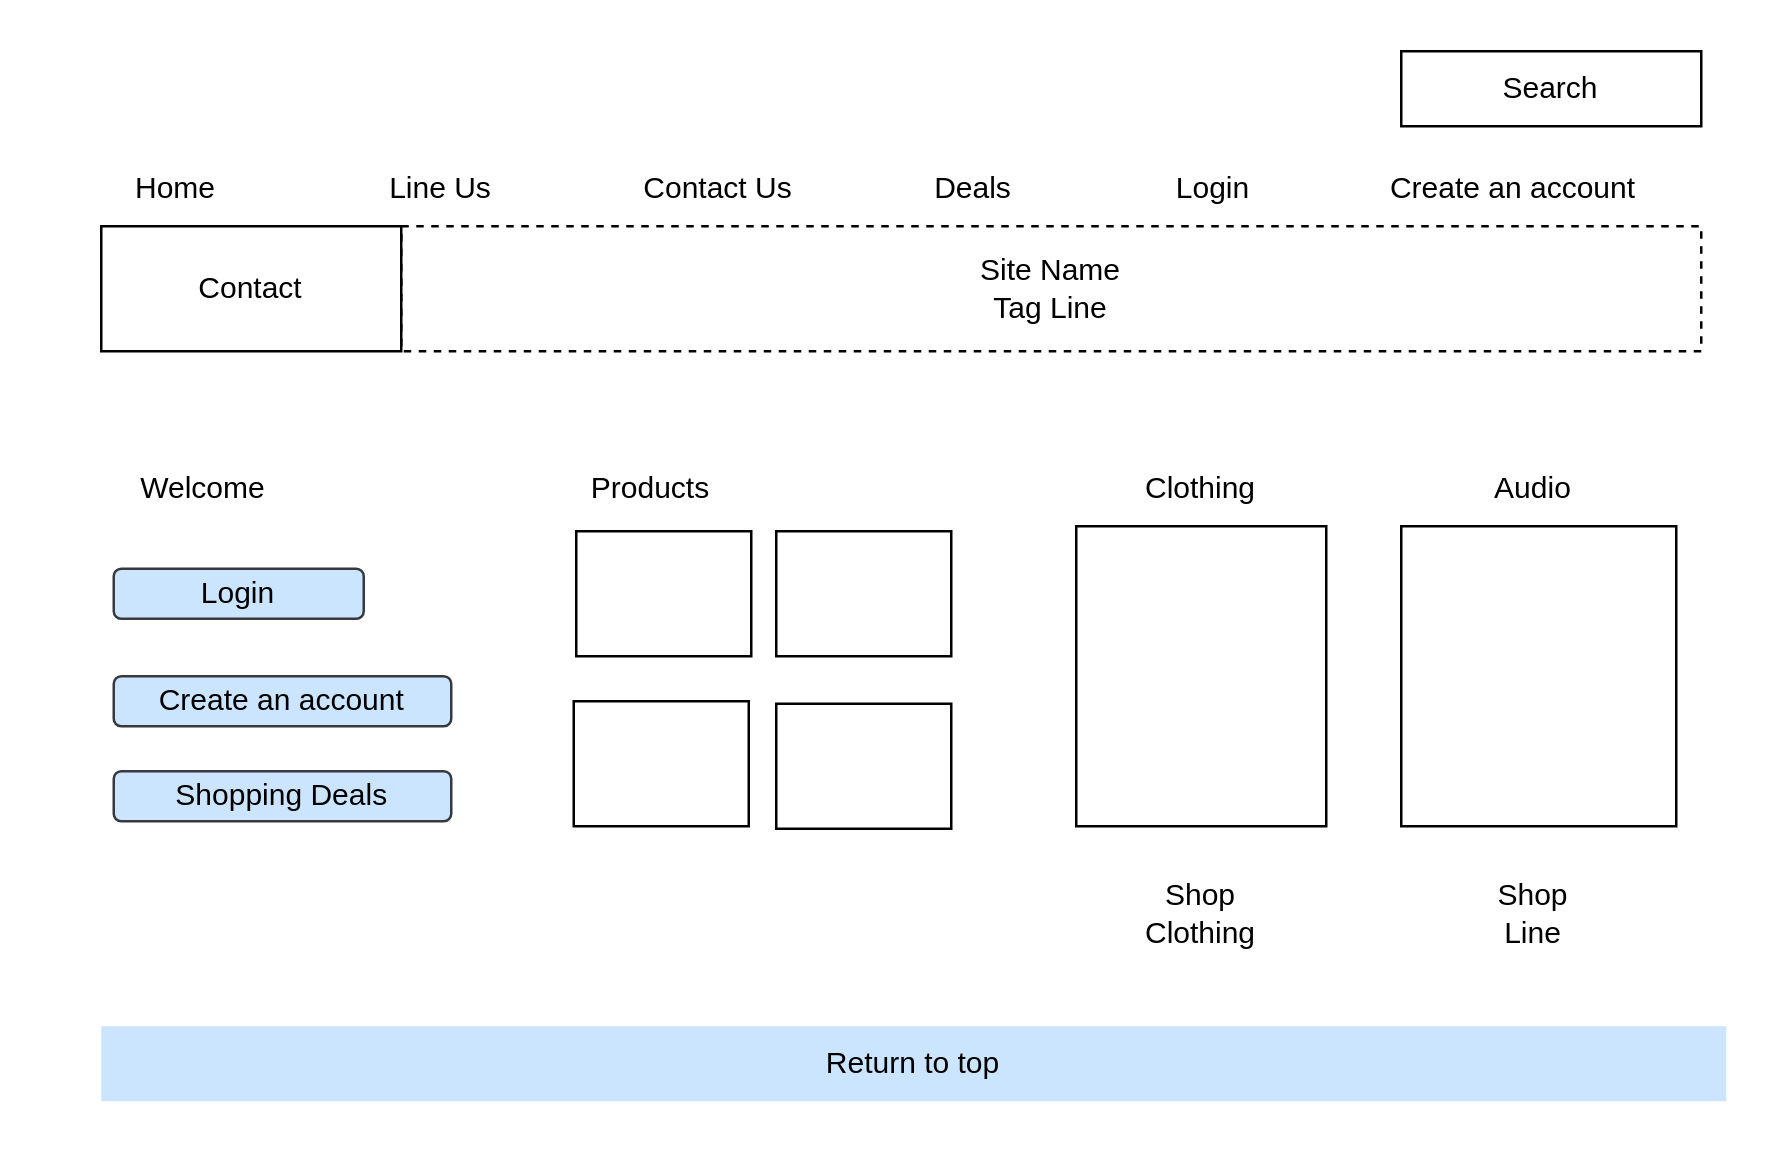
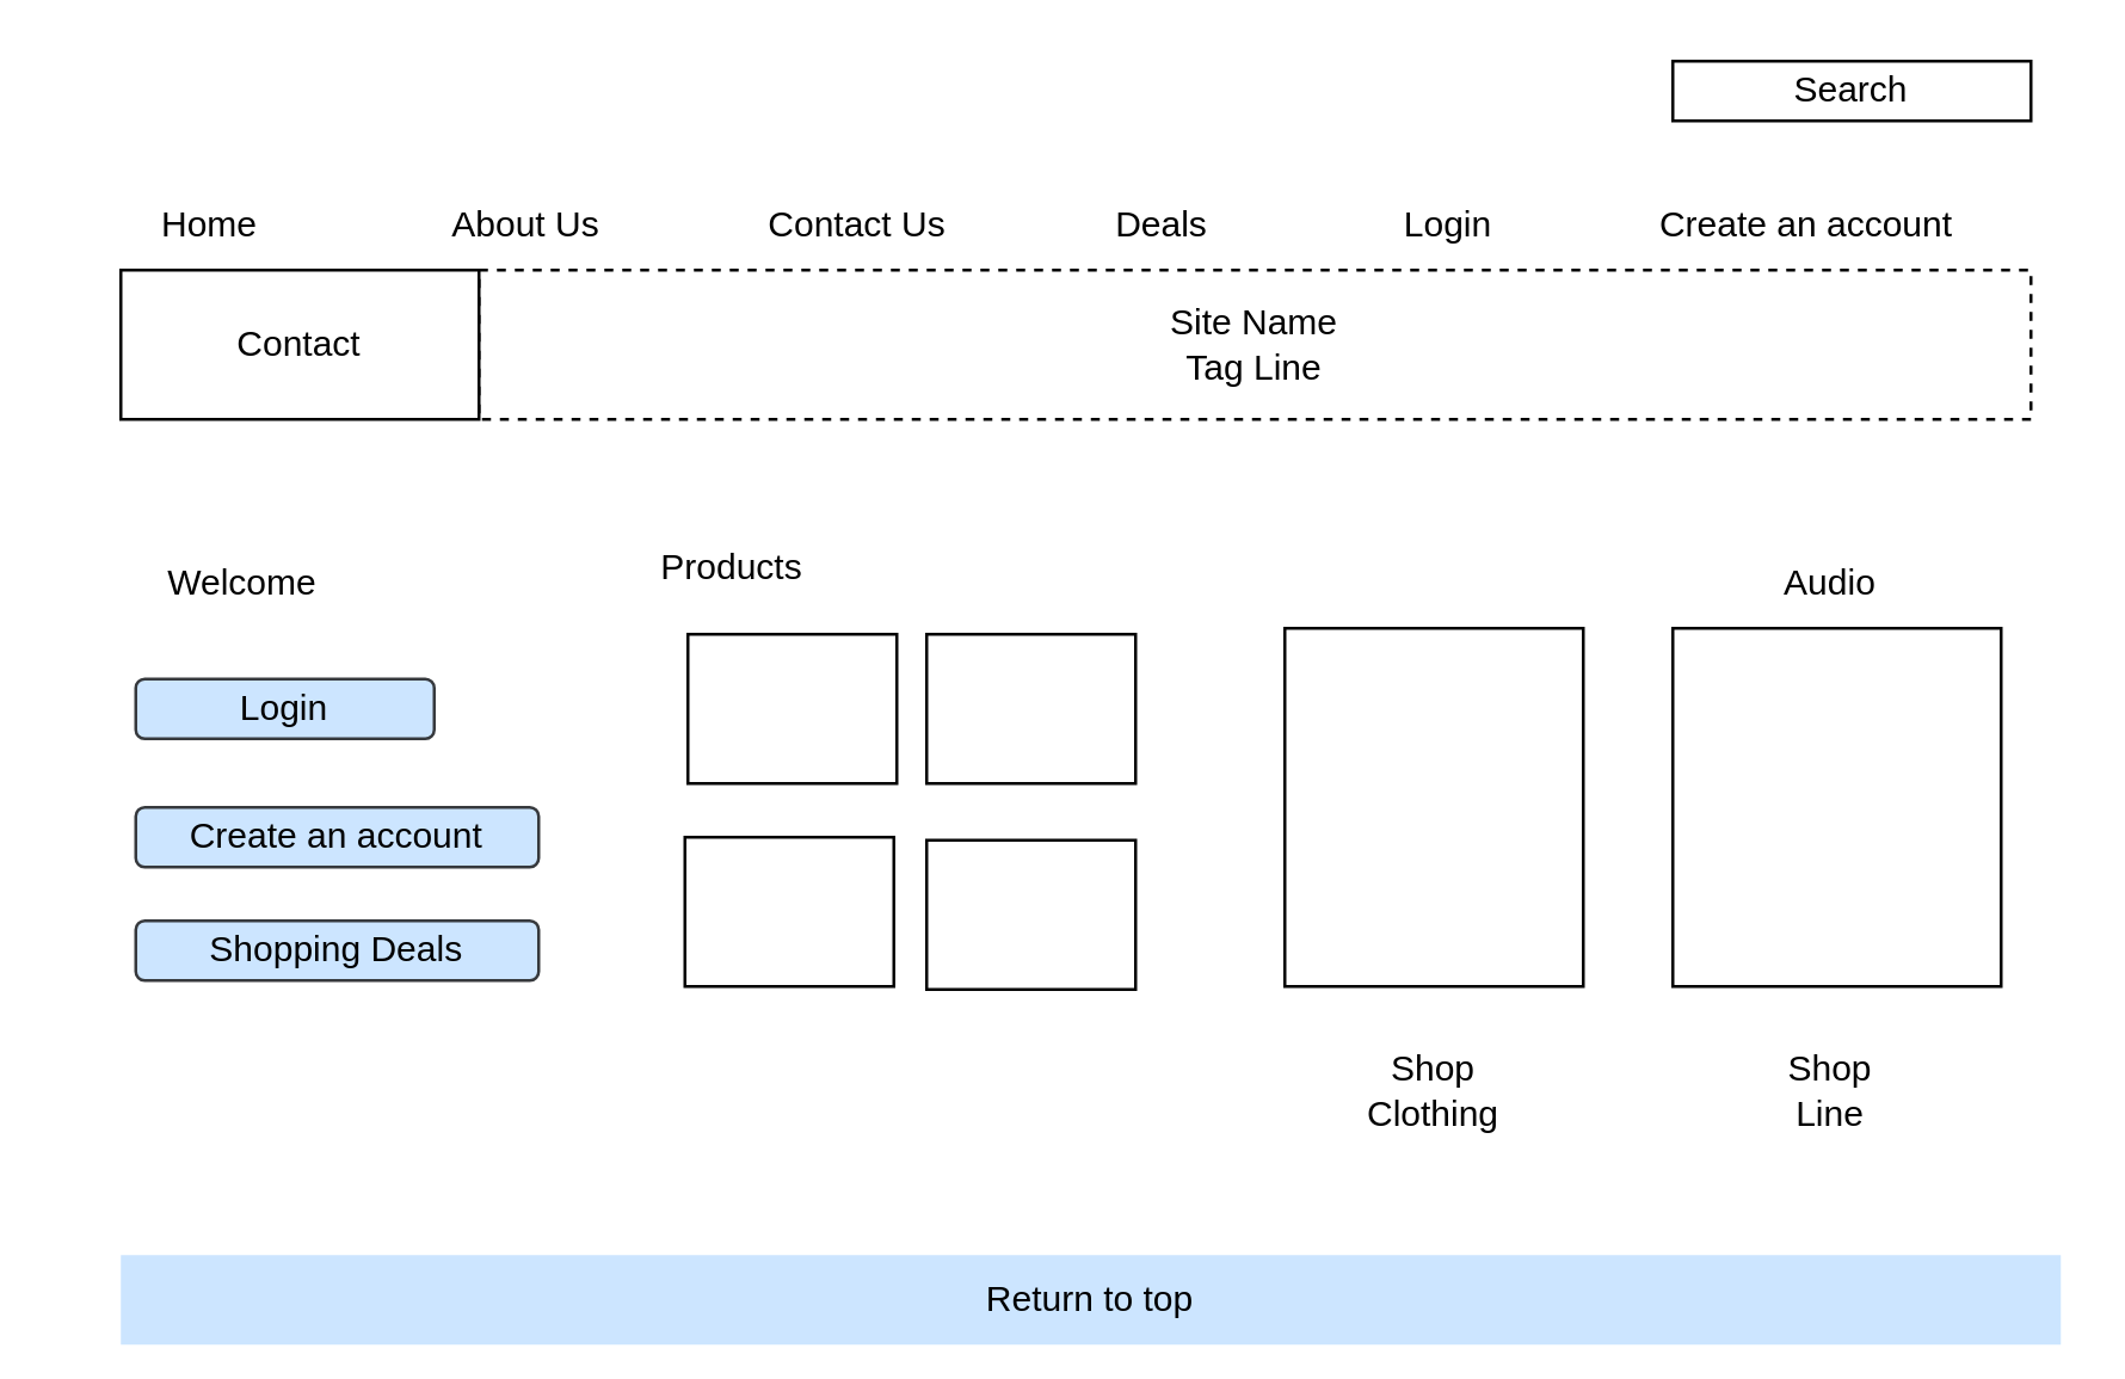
- <mxCell id="2" value="Search" style="rounded=0;whiteSpace=wrap;html=1;" vertex="1" parent="1"><mxGeometry x="560" y="20" width="120" height="30" as="geometry" /></mxCell>
+ <mxCell id="2" value="Search" style="rounded=0;whiteSpace=wrap;html=1;" vertex="1" parent="1"><mxGeometry x="560" y="20" width="120" height="20" as="geometry" /></mxCell>
- <mxCell id="4" value="Line Us" style="rounded=0;whiteSpace=wrap;html=1;strokeColor=none;" vertex="1" parent="1"><mxGeometry x="126" y="60" width="100" height="30" as="geometry" /></mxCell>
+ <mxCell id="4" value="About Us" style="rounded=0;whiteSpace=wrap;html=1;strokeColor=none;" vertex="1" parent="1"><mxGeometry x="126" y="60" width="100" height="30" as="geometry" /></mxCell>
- <mxCell id="12" value="Products" style="rounded=0;whiteSpace=wrap;html=1;strokeColor=none;" vertex="1" parent="1"><mxGeometry x="210" y="180" width="100" height="30" as="geometry" /></mxCell>
+ <mxCell id="12" value="Products" style="rounded=0;whiteSpace=wrap;html=1;strokeColor=none;" vertex="1" parent="1"><mxGeometry x="195" y="175" width="100" height="30" as="geometry" /></mxCell>
- <mxCell id="13" value="Clothing" style="rounded=0;whiteSpace=wrap;html=1;strokeColor=none;" vertex="1" parent="1"><mxGeometry x="430" y="180" width="100" height="30" as="geometry" /></mxCell>
- <mxCell id="25" value="Return to top" style="rounded=0;whiteSpace=wrap;html=1;strokeColor=none;fillColor=#cce5ff;" vertex="1" parent="1"><mxGeometry x="40" y="410" width="650" height="30" as="geometry" /></mxCell>
+ <mxCell id="25" value="Return to top" style="rounded=0;whiteSpace=wrap;html=1;strokeColor=none;fillColor=#cce5ff;" vertex="1" parent="1"><mxGeometry x="40" y="420" width="650" height="30" as="geometry" /></mxCell>
